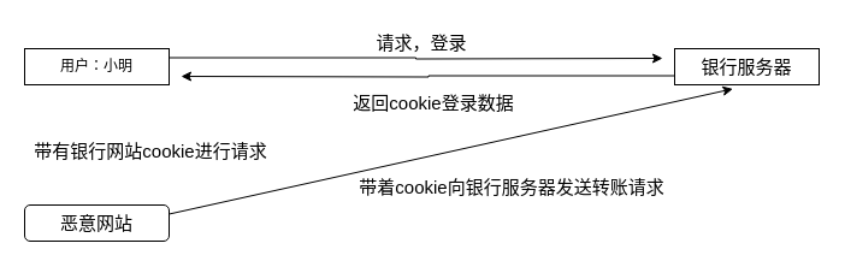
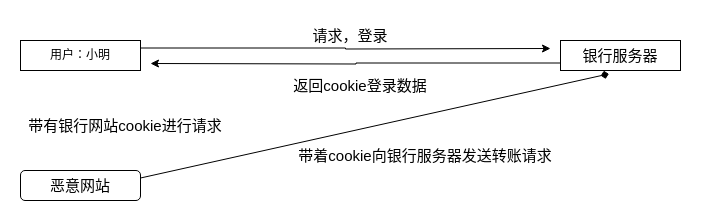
- <mxCell id="11" value="" style="endArrow=classic;html=1;rounded=0;fontSize=15;entryX=0.403;entryY=1.113;entryDx=0;entryDy=0;entryPerimeter=0;exitX=1;exitY=0.25;exitDx=0;exitDy=0;" edge="1" parent="1" source="9" target="6"><mxGeometry width="50" height="50" relative="1" as="geometry"><mxPoint x="340" y="190" as="sourcePoint" /><mxPoint x="390" y="140" as="targetPoint" /></mxGeometry></mxCell>
+ <mxCell id="11" value="" style="endArrow=diamond;html=1;rounded=0;fontSize=15;entryX=0.403;entryY=1.113;entryDx=0;entryDy=0;entryPerimeter=0;exitX=1;exitY=0.25;exitDx=0;exitDy=0;" edge="1" parent="1" source="9" target="6"><mxGeometry width="50" height="50" relative="1" as="geometry"><mxPoint x="340" y="190" as="sourcePoint" /><mxPoint x="390" y="140" as="targetPoint" /></mxGeometry></mxCell>
